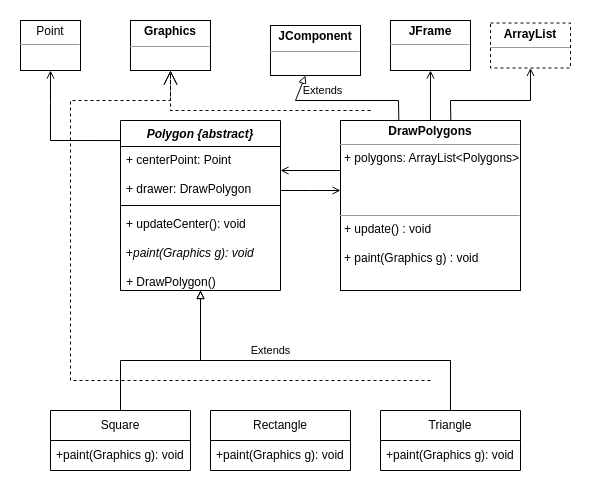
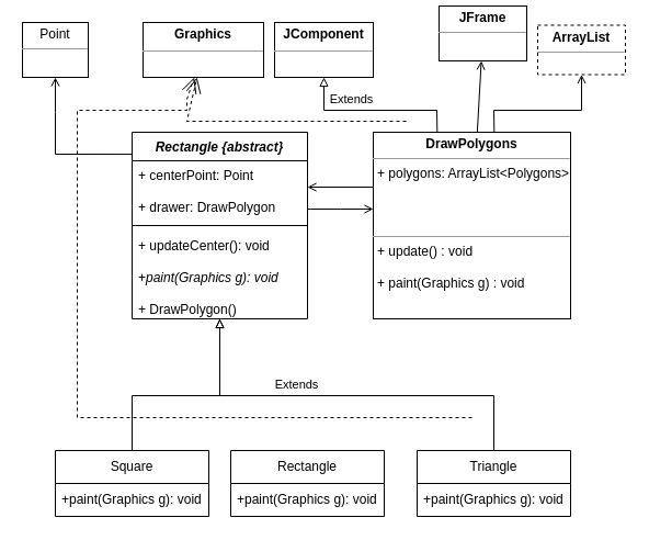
- <mxCell id="15" value="&lt;p style=&quot;margin:0px;margin-top:4px;text-align:center;&quot;&gt;&lt;b&gt;Graphics&lt;/b&gt;&lt;/p&gt;&lt;div style=&quot;height:2px;&quot;&gt;&lt;/div&gt;&lt;hr size=&quot;1&quot;&gt;&lt;div style=&quot;height:2px;&quot;&gt;&lt;/div&gt;" style="verticalAlign=top;align=left;overflow=fill;fontSize=12;fontFamily=Helvetica;html=1;whiteSpace=wrap;" vertex="1" parent="1"><mxGeometry x="130" y="20" width="80" height="50" as="geometry" /></mxCell>
+ <mxCell id="15" value="&lt;p style=&quot;margin:0px;margin-top:4px;text-align:center;&quot;&gt;&lt;b&gt;Graphics&lt;/b&gt;&lt;/p&gt;&lt;div style=&quot;height:2px;&quot;&gt;&lt;/div&gt;&lt;hr size=&quot;1&quot;&gt;&lt;div style=&quot;height:2px;&quot;&gt;&lt;/div&gt;" style="verticalAlign=top;align=left;overflow=fill;fontSize=12;fontFamily=Helvetica;html=1;whiteSpace=wrap;" vertex="1" parent="1"><mxGeometry x="130" y="20" width="110" height="50" as="geometry" /></mxCell>
- <mxCell id="18" value="&lt;p style=&quot;margin:0px;margin-top:4px;text-align:center;&quot;&gt;&lt;b&gt;JFrame&lt;/b&gt;&lt;/p&gt;&lt;hr size=&quot;1&quot;&gt;&lt;div style=&quot;height:2px;&quot;&gt;&lt;br&gt;&lt;/div&gt;" style="verticalAlign=top;align=left;overflow=fill;fontSize=12;fontFamily=Helvetica;html=1;whiteSpace=wrap;" vertex="1" parent="1"><mxGeometry x="390" y="20" width="80" height="50" as="geometry" /></mxCell>
+ <mxCell id="18" value="&lt;p style=&quot;margin:0px;margin-top:4px;text-align:center;&quot;&gt;&lt;b&gt;JFrame&lt;/b&gt;&lt;/p&gt;&lt;hr size=&quot;1&quot;&gt;&lt;div style=&quot;height:2px;&quot;&gt;&lt;br&gt;&lt;/div&gt;" style="verticalAlign=top;align=left;overflow=fill;fontSize=12;fontFamily=Helvetica;html=1;whiteSpace=wrap;" vertex="1" parent="1"><mxGeometry x="400" y="5" width="80" height="50" as="geometry" /></mxCell>
- <mxCell id="17" value="&lt;p style=&quot;margin:0px;margin-top:4px;text-align:center;&quot;&gt;&lt;b&gt;JComponent&lt;/b&gt;&lt;/p&gt;&lt;div style=&quot;height:2px;&quot;&gt;&lt;/div&gt;&lt;hr size=&quot;1&quot;&gt;&lt;div style=&quot;height:2px;&quot;&gt;&lt;/div&gt;" style="verticalAlign=top;align=left;overflow=fill;fontSize=12;fontFamily=Helvetica;html=1;whiteSpace=wrap;" vertex="1" parent="1"><mxGeometry x="270" y="25" width="90" height="50" as="geometry" /></mxCell>
+ <mxCell id="17" value="&lt;p style=&quot;margin:0px;margin-top:4px;text-align:center;&quot;&gt;&lt;b&gt;JComponent&lt;/b&gt;&lt;/p&gt;&lt;div style=&quot;height:2px;&quot;&gt;&lt;/div&gt;&lt;hr size=&quot;1&quot;&gt;&lt;div style=&quot;height:2px;&quot;&gt;&lt;/div&gt;" style="verticalAlign=top;align=left;overflow=fill;fontSize=12;fontFamily=Helvetica;html=1;whiteSpace=wrap;" vertex="1" parent="1"><mxGeometry x="250" y="20" width="90" height="50" as="geometry" /></mxCell>
- <mxCell id="8" value="&lt;i&gt;Polygon {abstract}&lt;/i&gt;" style="swimlane;fontStyle=1;align=center;verticalAlign=top;childLayout=stackLayout;horizontal=1;startSize=26;horizontalStack=0;resizeParent=1;resizeParentMax=0;resizeLast=0;collapsible=1;marginBottom=0;whiteSpace=wrap;html=1;" vertex="1" parent="1"><mxGeometry x="120" y="120" width="160" height="170" as="geometry" /></mxCell>
+ <mxCell id="8" value="&lt;i&gt;Rectangle {abstract}&lt;/i&gt;" style="swimlane;fontStyle=1;align=center;verticalAlign=top;childLayout=stackLayout;horizontal=1;startSize=26;horizontalStack=0;resizeParent=1;resizeParentMax=0;resizeLast=0;collapsible=1;marginBottom=0;whiteSpace=wrap;html=1;" vertex="1" parent="1"><mxGeometry x="120" y="120" width="160" height="170" as="geometry" /></mxCell>
